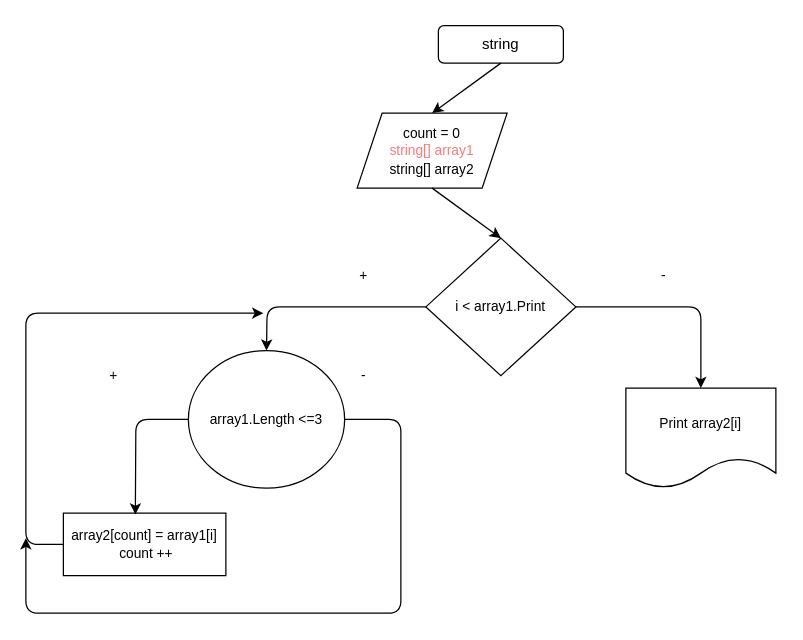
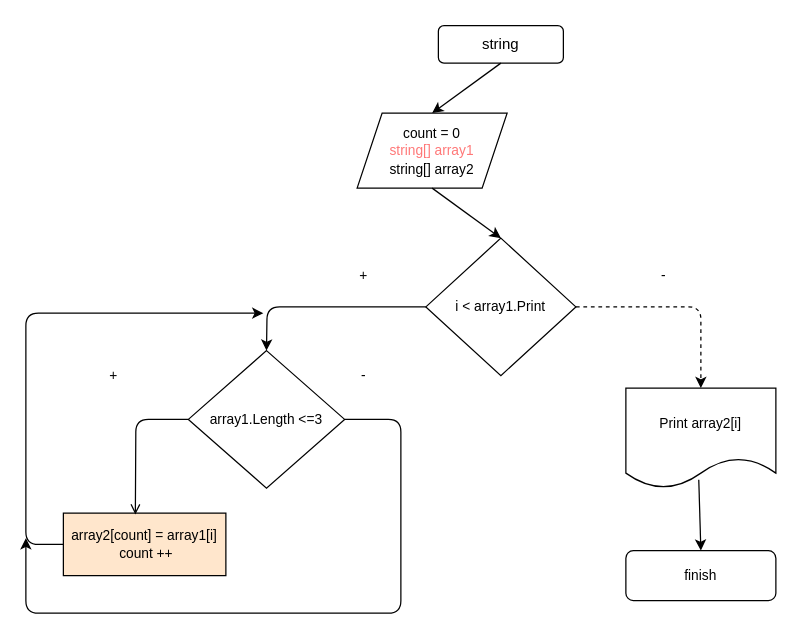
- <mxCell id="19" value="" style="endArrow=classic;html=1;fontSize=11;exitX=1;exitY=0.5;exitDx=0;exitDy=0;entryX=0.5;entryY=0;entryDx=0;entryDy=0;" edge="1" parent="1" source="4" target="17"><mxGeometry width="50" height="50" relative="1" as="geometry"><mxPoint x="530" y="350" as="sourcePoint" /><mxPoint x="580" y="300" as="targetPoint" /><Array as="points"><mxPoint x="560" y="245" /></Array></mxGeometry></mxCell>
+ <mxCell id="19" value="" style="endArrow=classic;html=1;fontSize=11;exitX=1;exitY=0.5;exitDx=0;exitDy=0;entryX=0.5;entryY=0;entryDx=0;entryDy=0;dashed=1;" edge="1" parent="1" source="4" target="17"><mxGeometry width="50" height="50" relative="1" as="geometry"><mxPoint x="530" y="350" as="sourcePoint" /><mxPoint x="580" y="300" as="targetPoint" /><Array as="points"><mxPoint x="560" y="245" /></Array></mxGeometry></mxCell>
- <mxCell id="7" value="array1.Length &amp;lt;=3" style="ellipse;whiteSpace=wrap;html=1;fontSize=11;" vertex="1" parent="1"><mxGeometry x="150" y="280" width="125" height="110" as="geometry" /></mxCell>
+ <mxCell id="7" value="array1.Length &amp;lt;=3" style="rhombus;whiteSpace=wrap;html=1;fontSize=11;" vertex="1" parent="1"><mxGeometry x="150" y="280" width="125" height="110" as="geometry" /></mxCell>
- <mxCell id="14" value="" style="endArrow=classic;html=1;fontSize=11;exitX=0;exitY=0.5;exitDx=0;exitDy=0;entryX=0.443;entryY=0.022;entryDx=0;entryDy=0;entryPerimeter=0;" edge="1" parent="1" source="7" target="13"><mxGeometry width="50" height="50" relative="1" as="geometry"><mxPoint x="240" y="360" as="sourcePoint" /><mxPoint x="290" y="310" as="targetPoint" /><Array as="points"><mxPoint x="108" y="335" /></Array></mxGeometry></mxCell>
+ <mxCell id="14" value="" style="endArrow=open;html=1;fontSize=11;exitX=0;exitY=0.5;exitDx=0;exitDy=0;entryX=0.443;entryY=0.022;entryDx=0;entryDy=0;entryPerimeter=0;" edge="1" parent="1" source="7" target="13"><mxGeometry width="50" height="50" relative="1" as="geometry"><mxPoint x="240" y="360" as="sourcePoint" /><mxPoint x="290" y="310" as="targetPoint" /><Array as="points"><mxPoint x="108" y="335" /></Array></mxGeometry></mxCell>
+ <mxCell id="20" value="" style="endArrow=classic;html=1;fontSize=11;exitX=0.486;exitY=0.917;exitDx=0;exitDy=0;exitPerimeter=0;entryX=0.5;entryY=0;entryDx=0;entryDy=0;" edge="1" parent="1" source="17" target="18"><mxGeometry width="50" height="50" relative="1" as="geometry"><mxPoint x="530" y="350" as="sourcePoint" /><mxPoint x="580" y="300" as="targetPoint" /></mxGeometry></mxCell>
- <mxCell id="13" value="array2[count] = array1[i]&lt;br&gt;&amp;nbsp;count ++" style="rounded=0;whiteSpace=wrap;html=1;fontSize=11;" vertex="1" parent="1"><mxGeometry x="50" y="410" width="130" height="50" as="geometry" /></mxCell>
+ <mxCell id="13" value="array2[count] = array1[i]&lt;br&gt;&amp;nbsp;count ++" style="rounded=0;whiteSpace=wrap;html=1;fontSize=11;fillColor=#ffe6cc;" vertex="1" parent="1"><mxGeometry x="50" y="410" width="130" height="50" as="geometry" /></mxCell>
+ <mxCell id="18" value="finish" style="rounded=1;whiteSpace=wrap;html=1;fontSize=11;" vertex="1" parent="1"><mxGeometry x="500" y="440" width="120" height="40" as="geometry" /></mxCell>
